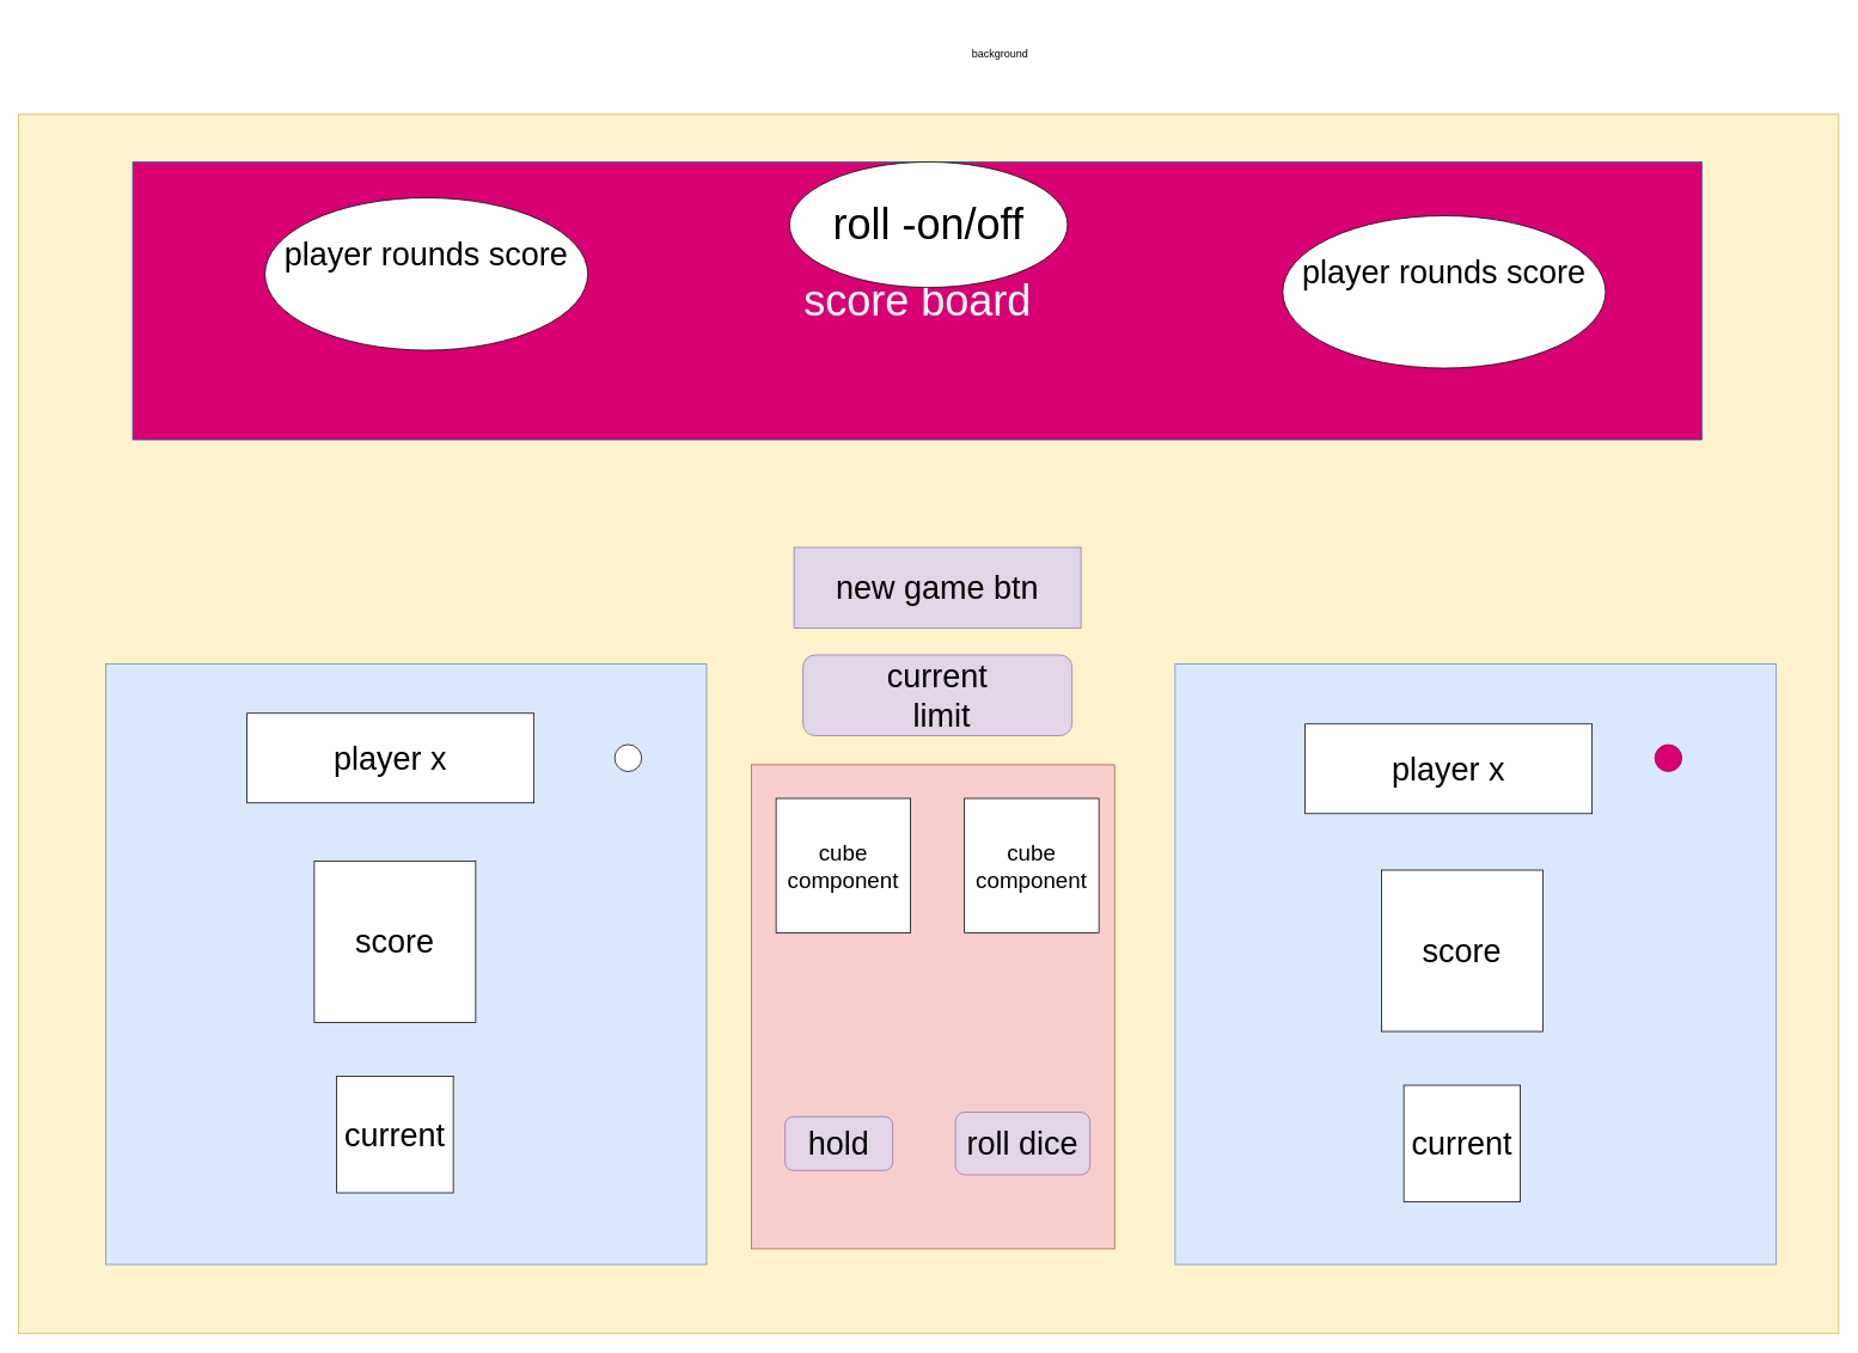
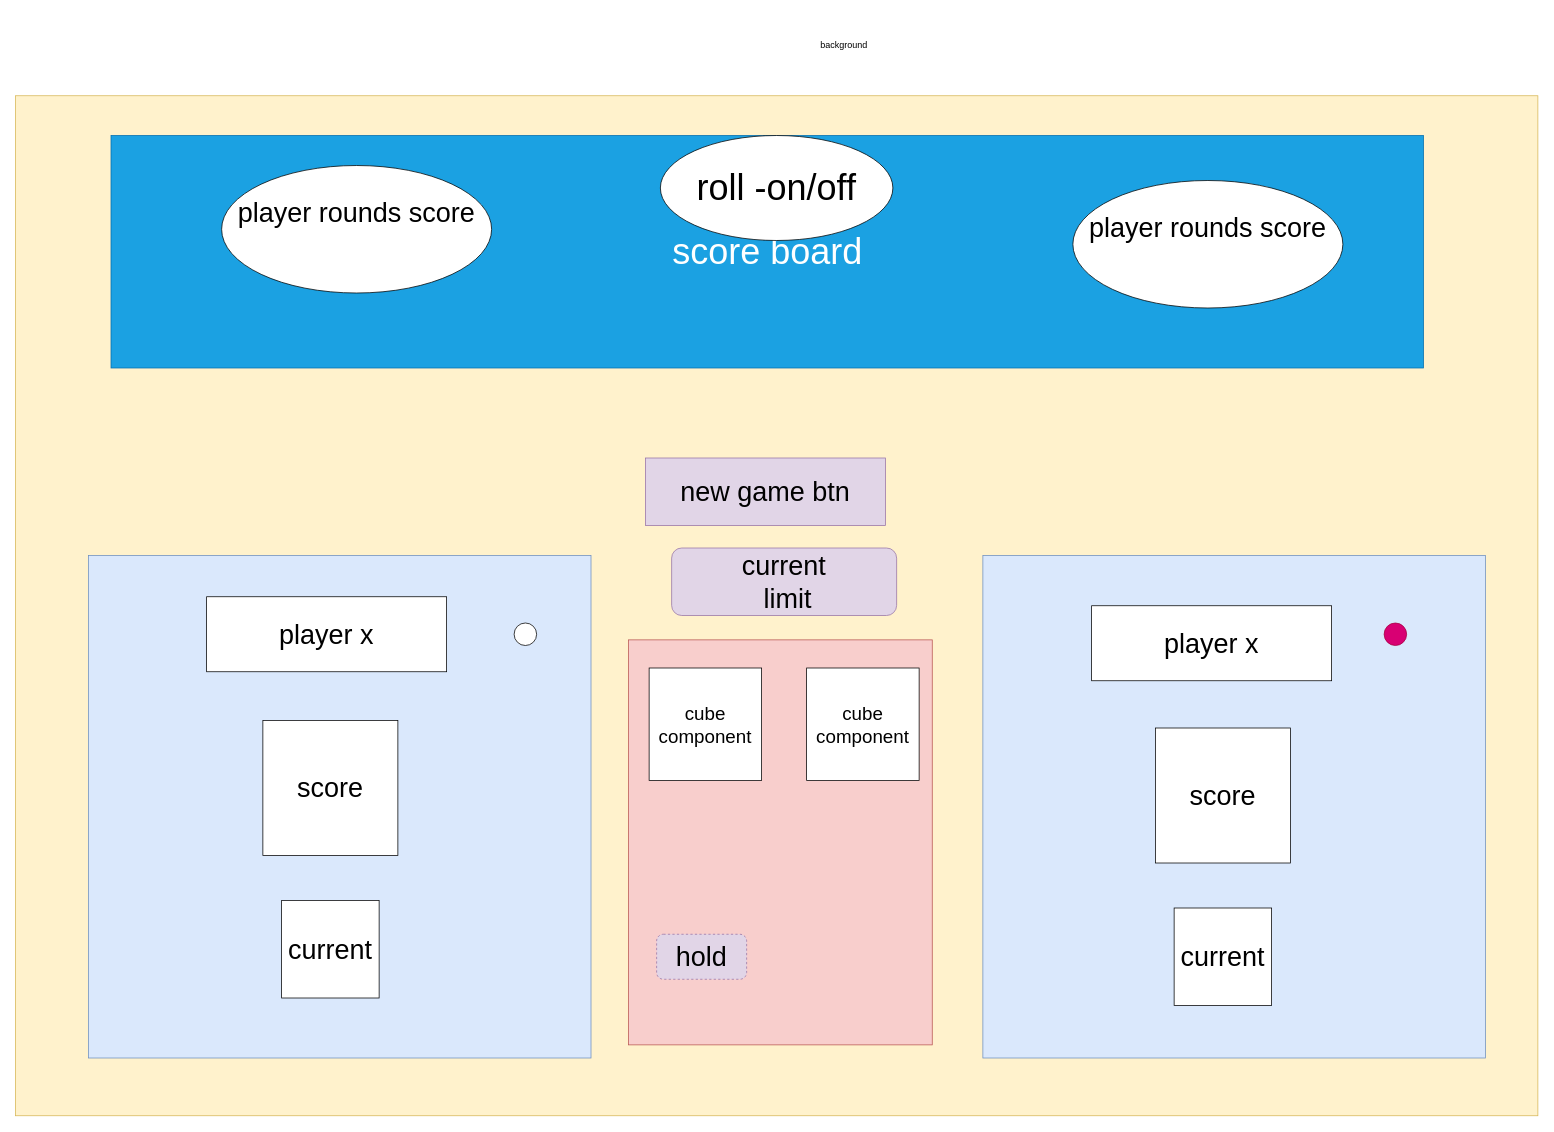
- <mxCell id="4" value="background" style="text;html=1;strokeColor=none;fillColor=none;align=center;verticalAlign=middle;whiteSpace=wrap;rounded=0;" parent="1" vertex="1"><mxGeometry x="825" y="20" width="580" height="80" as="geometry" /></mxCell>
+ <mxCell id="4" value="background" style="text;html=1;strokeColor=none;fillColor=none;align=center;verticalAlign=middle;whiteSpace=wrap;rounded=0;" parent="1" vertex="1"><mxGeometry x="835" y="20" width="580" height="80" as="geometry" /></mxCell>
- <mxCell id="21" value="&lt;span style=&quot;font-size: 48px&quot;&gt;score board&lt;/span&gt;" style="rounded=0;whiteSpace=wrap;html=1;fillColor=#d80073;strokeColor=#006EAF;fontColor=#ffffff;" vertex="1" parent="1"><mxGeometry x="147.5" y="180" width="1750" height="310" as="geometry" /></mxCell>
+ <mxCell id="21" value="&lt;span style=&quot;font-size: 48px&quot;&gt;score board&lt;/span&gt;" style="rounded=0;whiteSpace=wrap;html=1;fillColor=#1ba1e2;strokeColor=#006EAF;fontColor=#ffffff;" vertex="1" parent="1"><mxGeometry x="147.5" y="180" width="1750" height="310" as="geometry" /></mxCell>
- <mxCell id="5" value="&lt;font style=&quot;font-size: 36px&quot;&gt;new game btn&lt;/font&gt;" style="rounded=0;whiteSpace=wrap;html=1;fontSize=25;fillColor=#e1d5e7;strokeColor=#9673a6;" parent="1" vertex="1"><mxGeometry x="885" y="610" width="320" height="90" as="geometry" /></mxCell>
+ <mxCell id="5" value="&lt;font style=&quot;font-size: 36px&quot;&gt;new game btn&lt;/font&gt;" style="rounded=0;whiteSpace=wrap;html=1;fontSize=25;fillColor=#e1d5e7;strokeColor=#9673a6;" parent="1" vertex="1"><mxGeometry x="860" y="610" width="320" height="90" as="geometry" /></mxCell>
- <mxCell id="26" value="&lt;font style=&quot;font-size: 36px&quot;&gt;hold&lt;/font&gt;" style="rounded=1;whiteSpace=wrap;html=1;fontSize=25;fillColor=#e1d5e7;strokeColor=#9673a6;" parent="1" vertex="1"><mxGeometry x="875" y="1245" width="120" height="60" as="geometry" /></mxCell>
+ <mxCell id="26" value="&lt;font style=&quot;font-size: 36px&quot;&gt;hold&lt;/font&gt;" style="rounded=1;whiteSpace=wrap;html=1;fontSize=25;fillColor=#e1d5e7;strokeColor=#9673a6;dashed=1;" parent="1" vertex="1"><mxGeometry x="875" y="1245" width="120" height="60" as="geometry" /></mxCell>
- <mxCell id="20" value="&lt;font style=&quot;font-size: 36px&quot;&gt;roll dice&lt;/font&gt;" style="rounded=1;whiteSpace=wrap;html=1;fontSize=25;fillColor=#e1d5e7;strokeColor=#9673a6;" parent="1" vertex="1"><mxGeometry x="1065" y="1240" width="150" height="70" as="geometry" /></mxCell>
